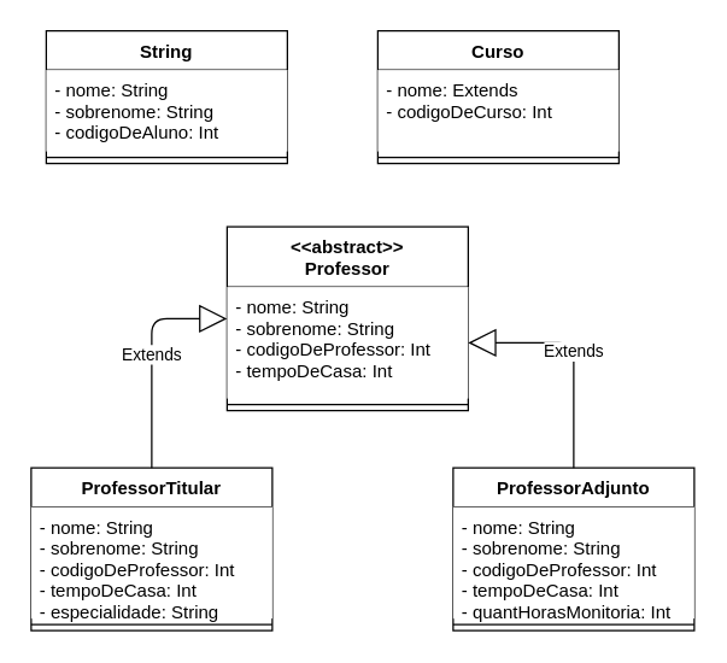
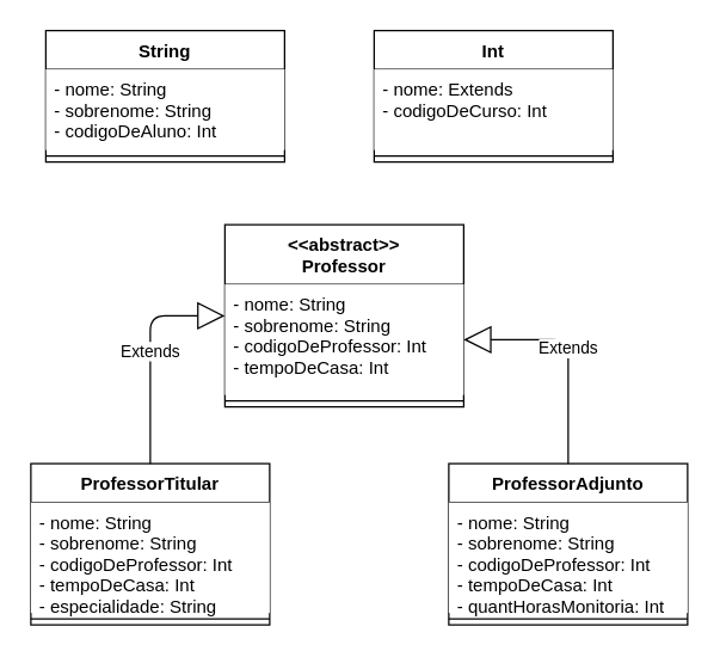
- <mxCell id="5" value="Curso" style="swimlane;fontStyle=1;align=center;verticalAlign=top;childLayout=stackLayout;horizontal=1;startSize=26;horizontalStack=0;resizeParent=1;resizeParentMax=0;resizeLast=0;collapsible=1;marginBottom=0;" parent="1" vertex="1"><mxGeometry x="250" y="20" width="160" height="88" as="geometry" /></mxCell>
+ <mxCell id="5" value="Int" style="swimlane;fontStyle=1;align=center;verticalAlign=top;childLayout=stackLayout;horizontal=1;startSize=26;horizontalStack=0;resizeParent=1;resizeParentMax=0;resizeLast=0;collapsible=1;marginBottom=0;" parent="1" vertex="1"><mxGeometry x="250" y="20" width="160" height="88" as="geometry" /></mxCell>
